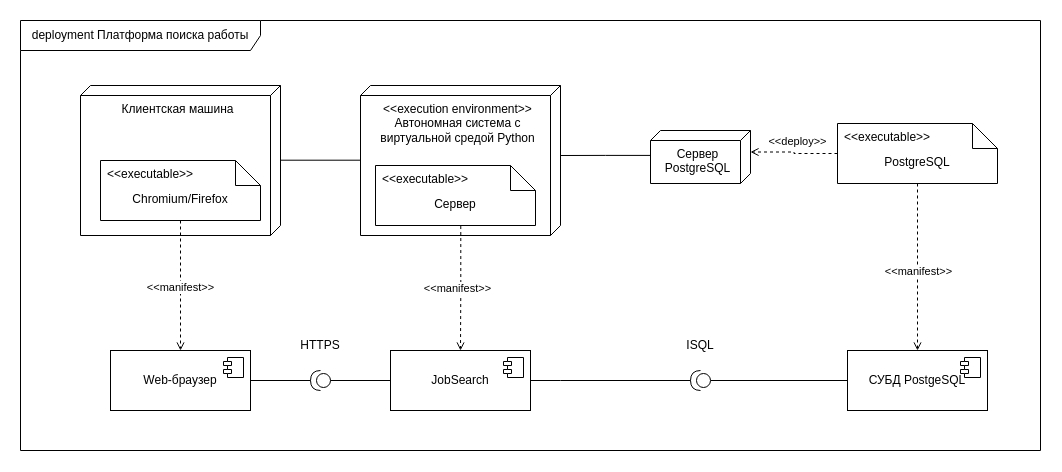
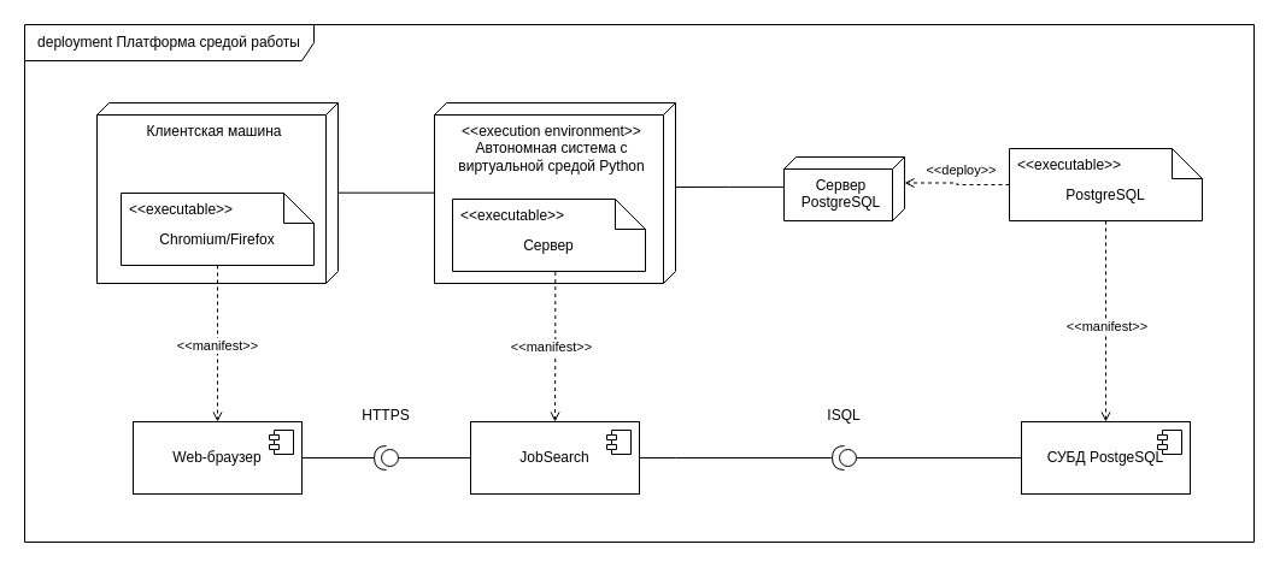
- <mxCell id="35" value="deployment Платформа поиска работы" style="shape=umlFrame;whiteSpace=wrap;html=1;pointerEvents=0;recursiveResize=0;container=1;collapsible=0;width=240;height=30;" parent="1" vertex="1"><mxGeometry x="20" y="20" width="1020" height="430" as="geometry" /></mxCell>
+ <mxCell id="35" value="deployment Платформа средой работы" style="shape=umlFrame;whiteSpace=wrap;html=1;pointerEvents=0;recursiveResize=0;container=1;collapsible=0;width=240;height=30;" parent="1" vertex="1"><mxGeometry x="20" y="20" width="1020" height="430" as="geometry" /></mxCell>
